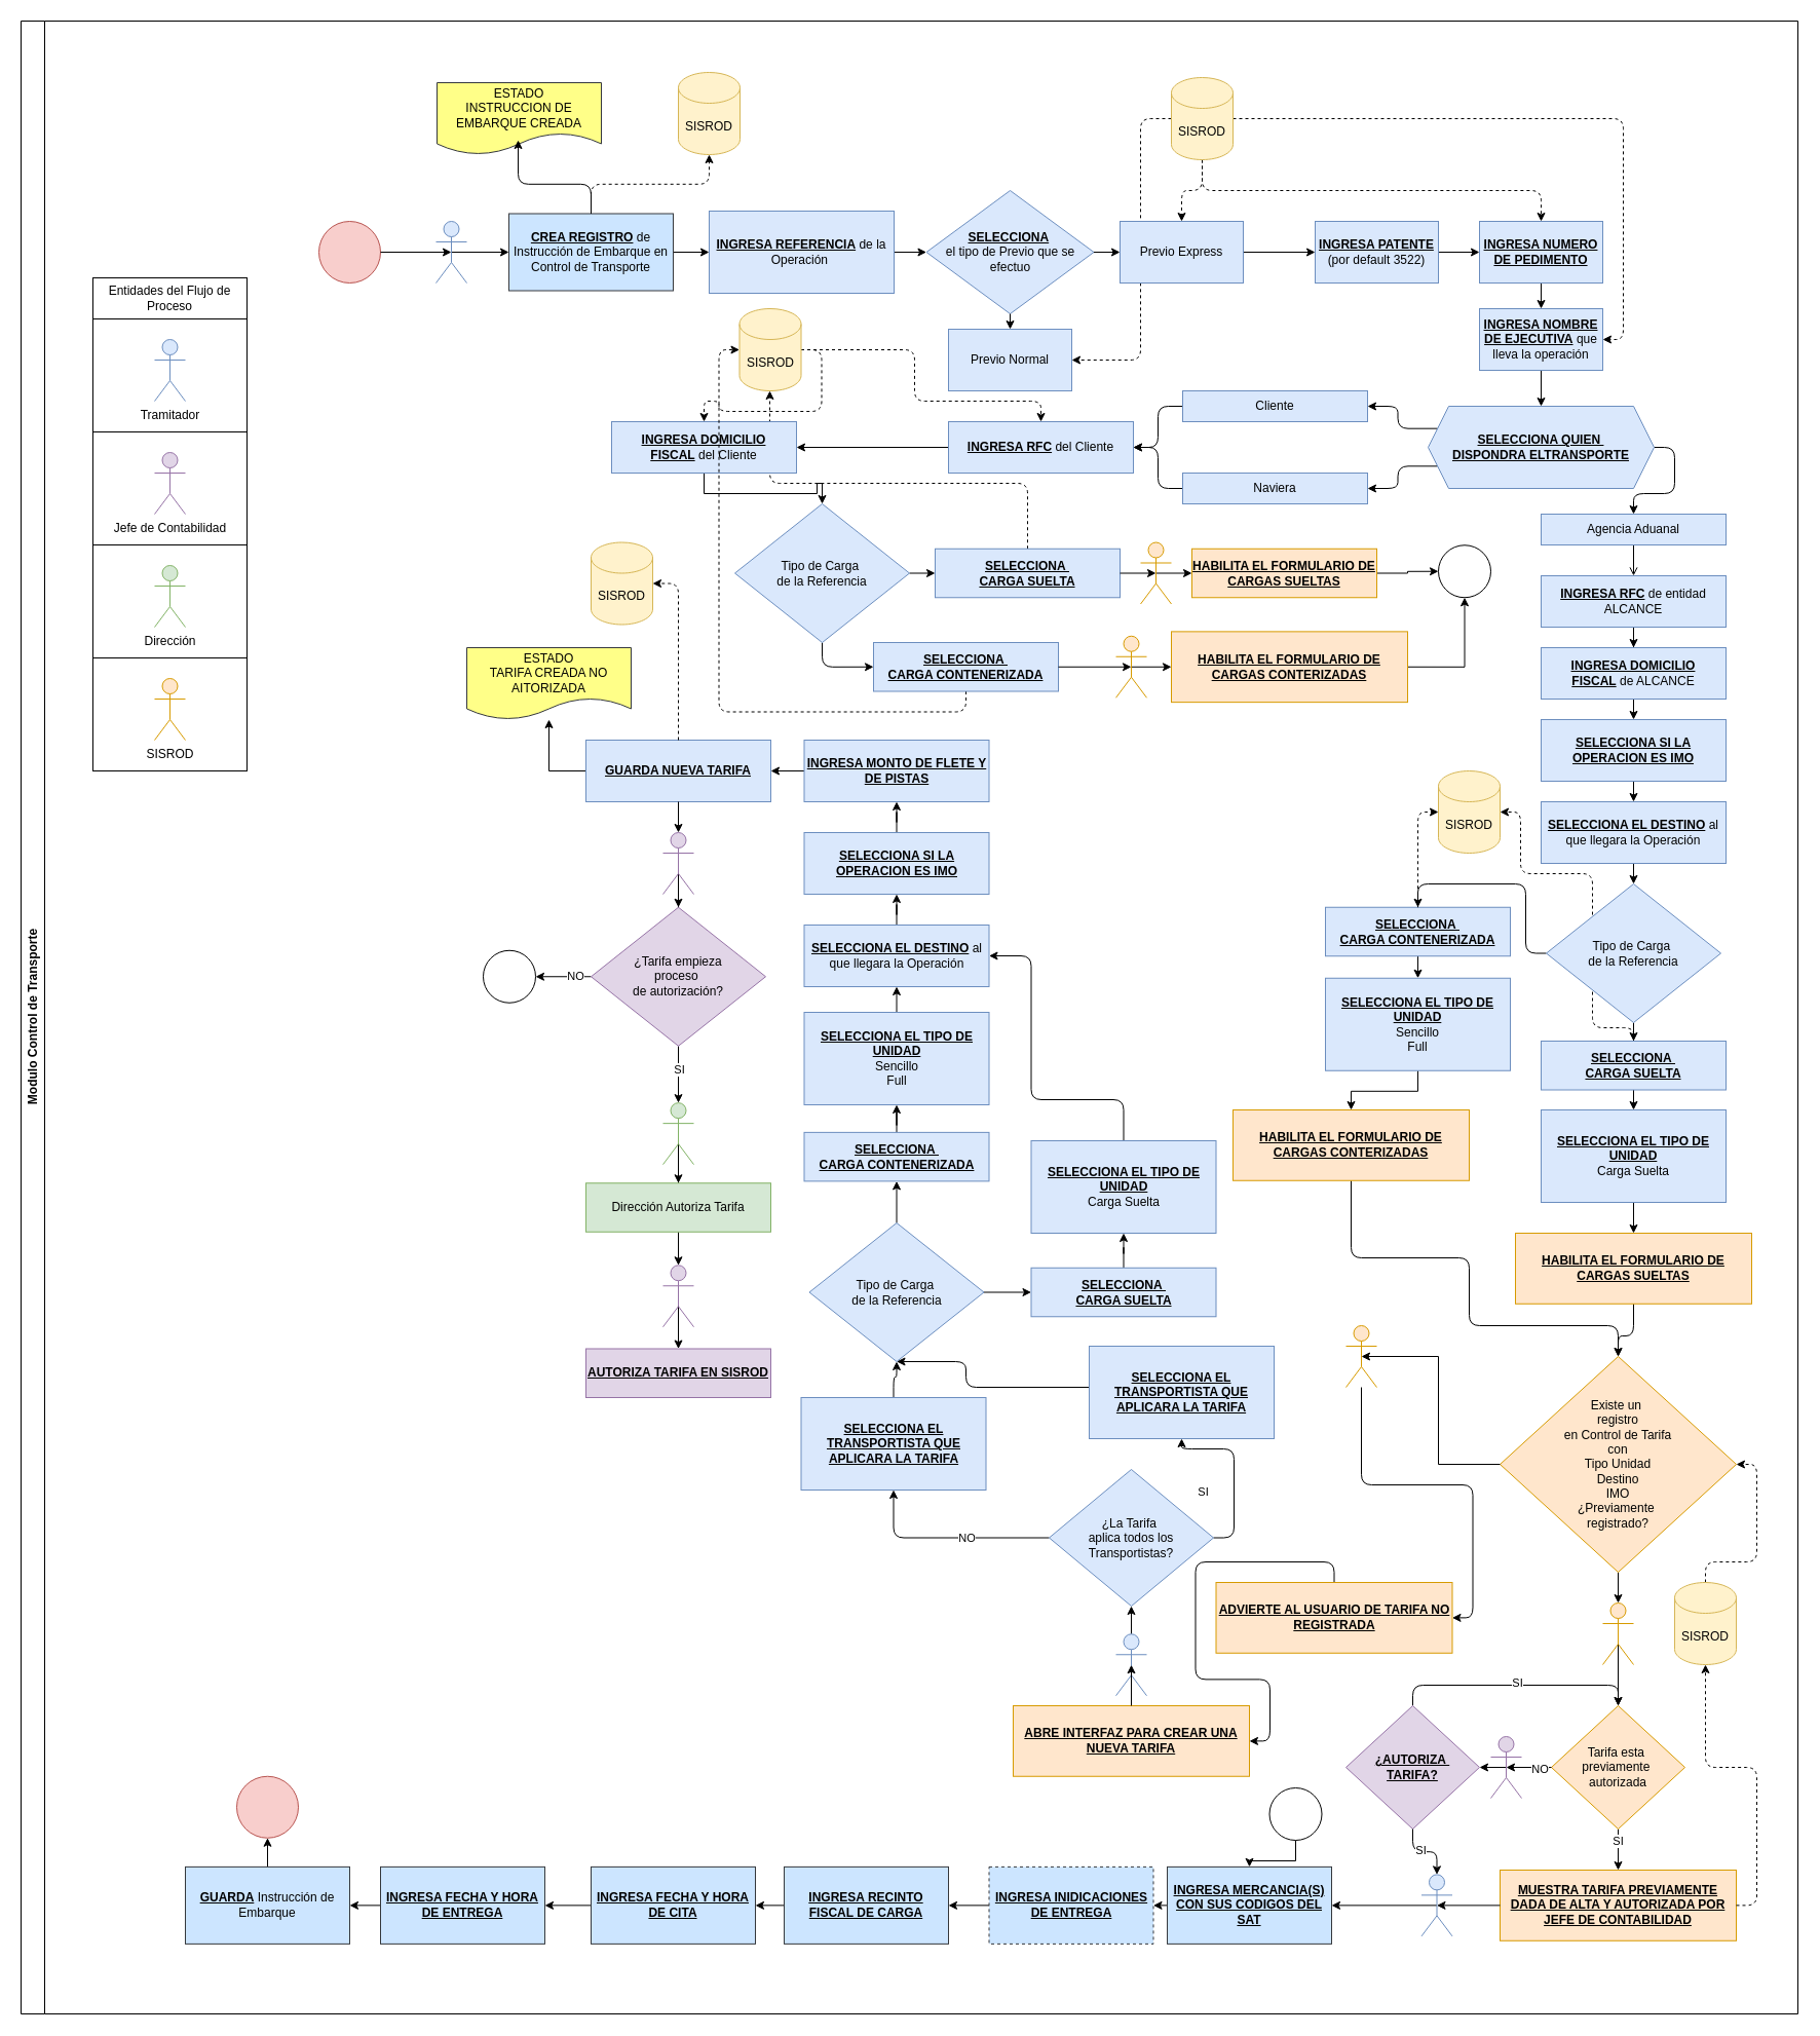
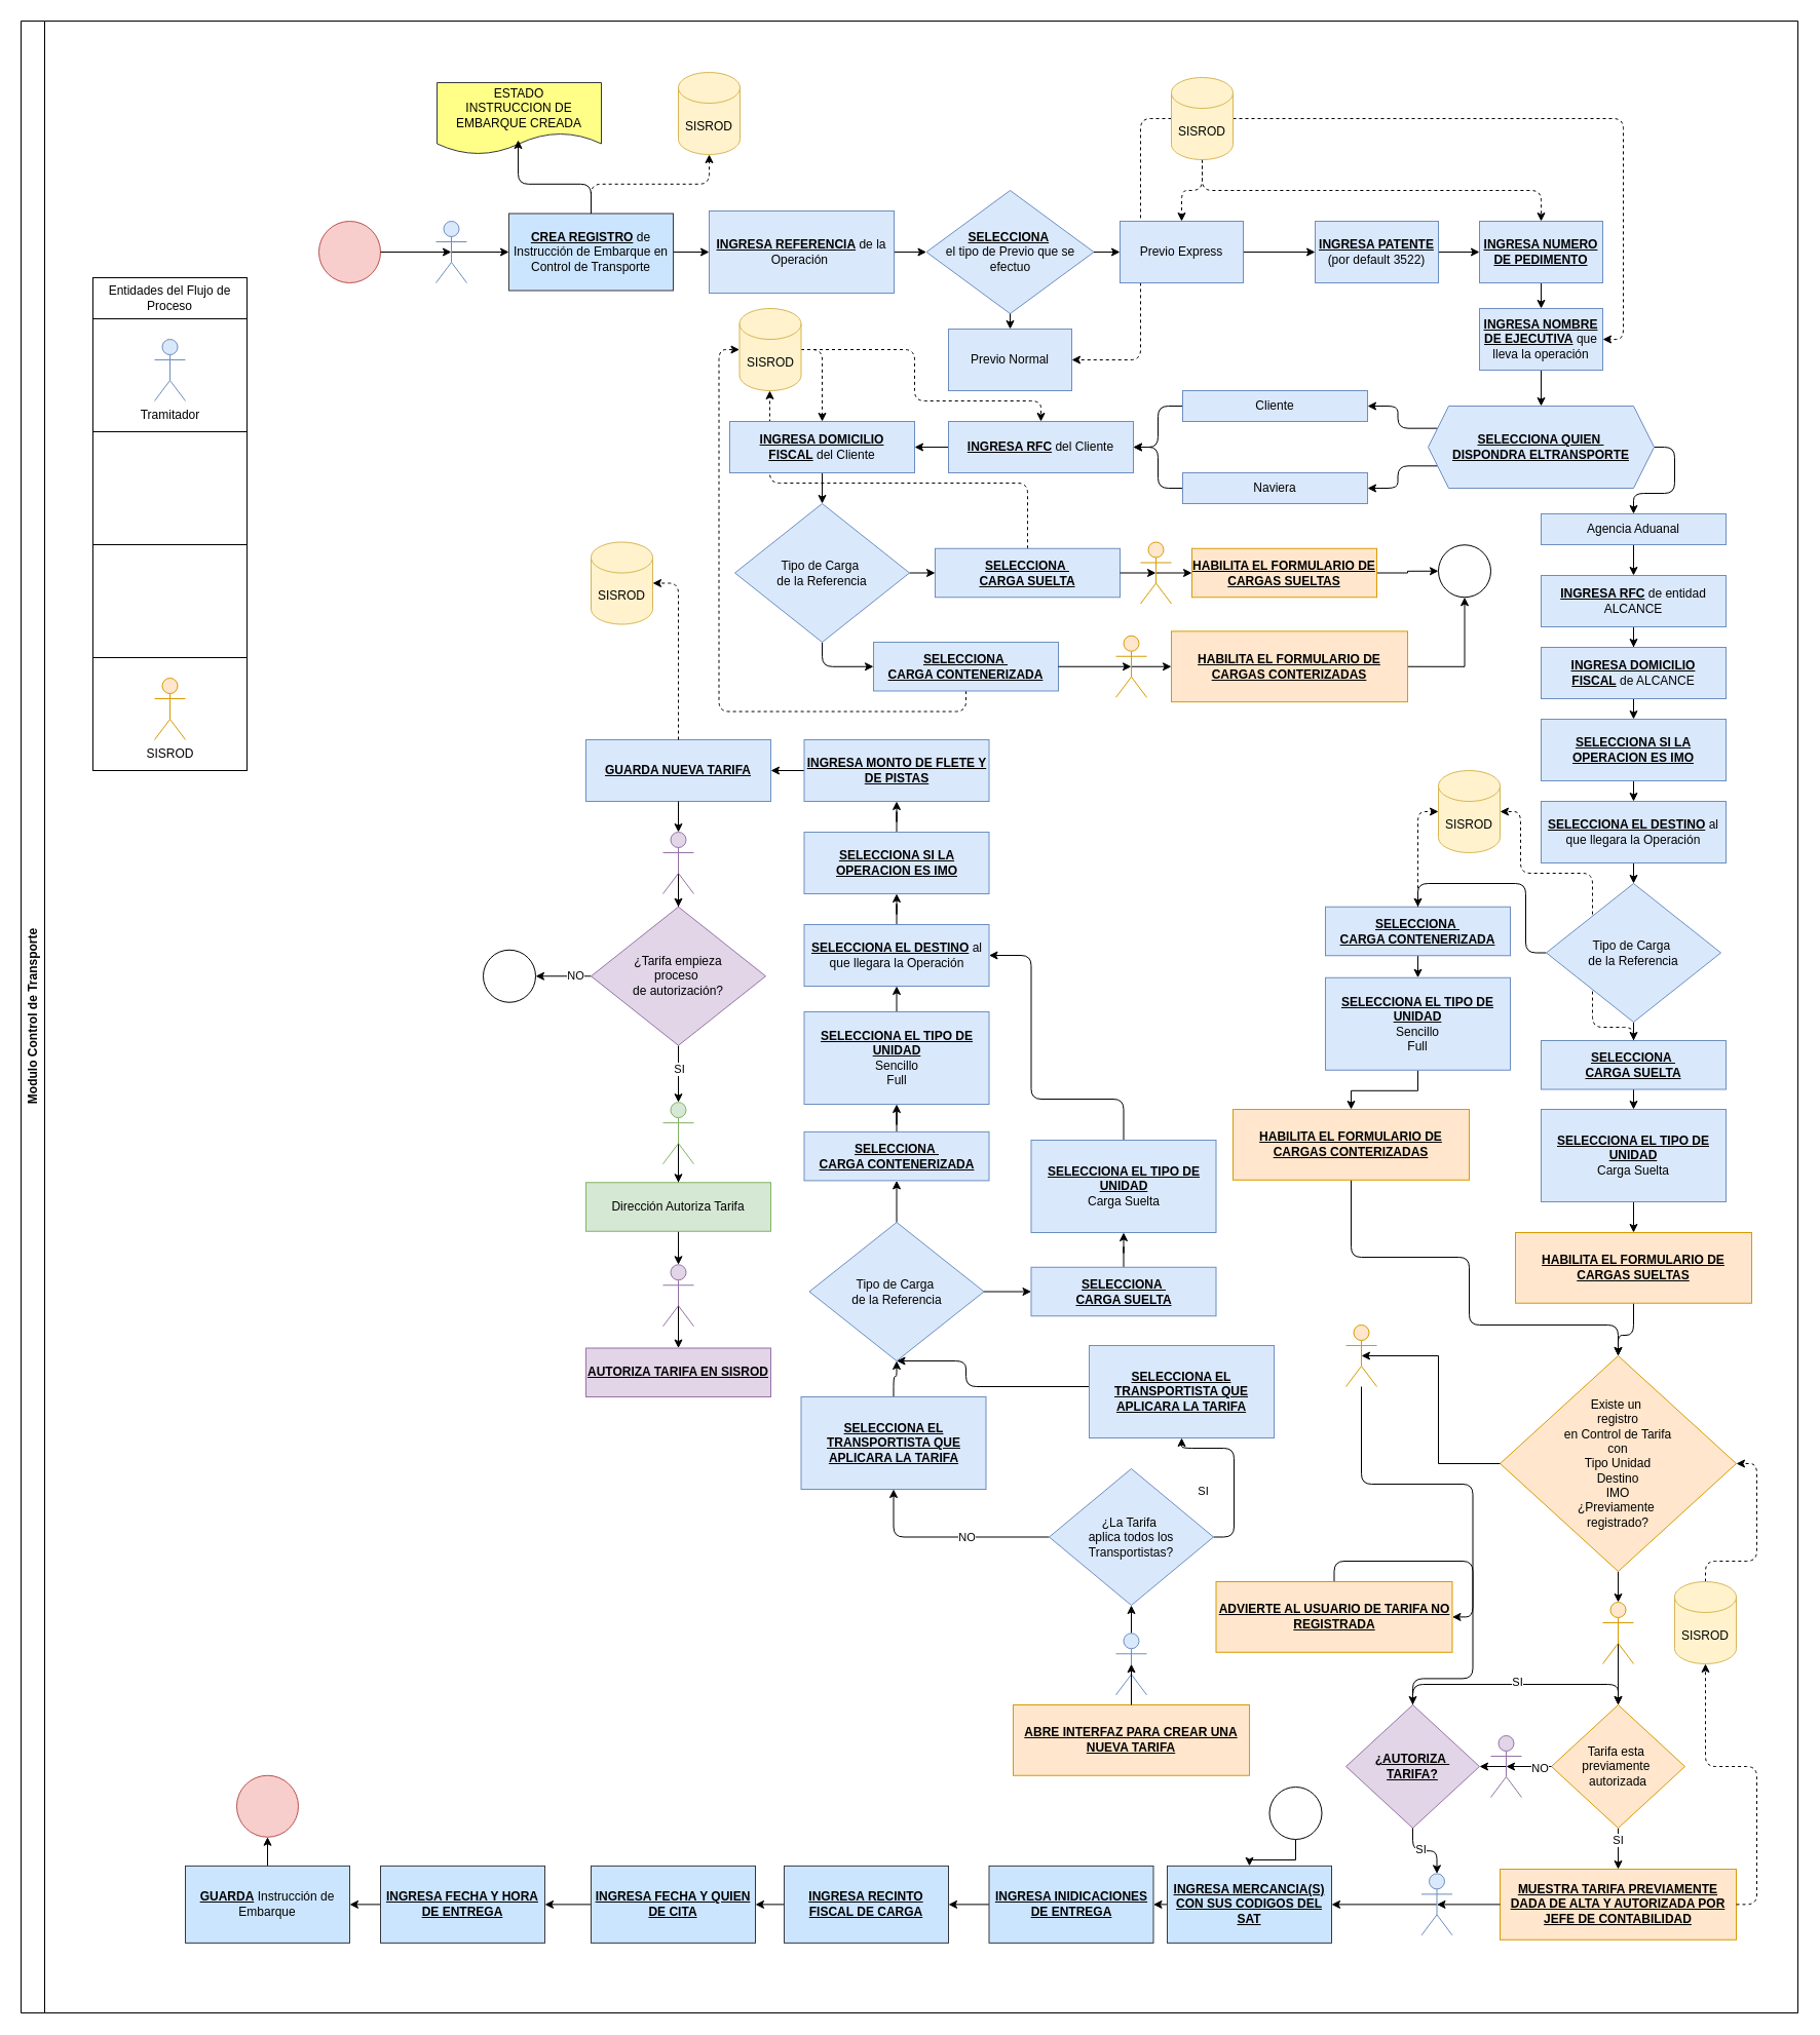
- <mxCell id="54" value="&lt;u&gt;&lt;b&gt;INGRESA DOMICILIO FISCAL&lt;/b&gt;&lt;/u&gt;&amp;nbsp;del Cliente" style="rounded=0;whiteSpace=wrap;html=1;fillColor=#dae8fc;strokeColor=#6c8ebf;" vertex="1" parent="2"><mxGeometry x="575" y="390" width="180" height="50" as="geometry" /></mxCell>
+ <mxCell id="54" value="&lt;u&gt;&lt;b&gt;INGRESA DOMICILIO FISCAL&lt;/b&gt;&lt;/u&gt;&amp;nbsp;del Cliente" style="rounded=0;whiteSpace=wrap;html=1;fillColor=#dae8fc;strokeColor=#6c8ebf;" vertex="1" parent="2"><mxGeometry x="690" y="390" width="180" height="50" as="geometry" /></mxCell>
- <mxCell id="15" value="Jefe de Contabilidad" style="shape=umlActor;verticalLabelPosition=bottom;verticalAlign=top;html=1;outlineConnect=0;fillColor=#e1d5e7;strokeColor=#9673a6;" vertex="1" parent="2"><mxGeometry x="130" y="420" width="30" height="60" as="geometry" /></mxCell>
- <mxCell id="45" style="edgeStyle=orthogonalEdgeStyle;rounded=0;orthogonalLoop=1;jettySize=auto;html=1;exitX=0.5;exitY=1;exitDx=0;exitDy=0;entryX=0.5;entryY=0;entryDx=0;entryDy=0;endArrow=open;" edge="1" parent="2" source="46" target="61"><mxGeometry relative="1" as="geometry" /></mxCell>
+ <mxCell id="45" style="edgeStyle=orthogonalEdgeStyle;rounded=0;orthogonalLoop=1;jettySize=auto;html=1;exitX=0.5;exitY=1;exitDx=0;exitDy=0;entryX=0.5;entryY=0;entryDx=0;entryDy=0;" edge="1" parent="2" source="46" target="61"><mxGeometry relative="1" as="geometry" /></mxCell>
- <mxCell id="22" value="Dirección" style="shape=umlActor;verticalLabelPosition=bottom;verticalAlign=top;html=1;outlineConnect=0;fillColor=#d5e8d4;strokeColor=#82b366;" vertex="1" parent="2"><mxGeometry x="130" y="530" width="30" height="60" as="geometry" /></mxCell>
- <mxCell id="149" value="ESTADO&lt;br&gt;TARIFA CREADA NO AITORIZADA" style="shape=document;whiteSpace=wrap;html=1;boundedLbl=1;fillColor=#ffff88;strokeColor=#36393d;" vertex="1" parent="2"><mxGeometry x="434" y="610" width="160" height="70" as="geometry" /></mxCell>
- <mxCell id="139" style="edgeStyle=orthogonalEdgeStyle;rounded=0;orthogonalLoop=1;jettySize=auto;html=1;exitX=0;exitY=0.5;exitDx=0;exitDy=0;" edge="1" parent="2" source="140" target="149"><mxGeometry relative="1" as="geometry" /></mxCell>
- <mxCell id="102" style="edgeStyle=orthogonalEdgeStyle;rounded=1;orthogonalLoop=1;jettySize=auto;html=1;exitX=0.5;exitY=0;exitDx=0;exitDy=0;entryX=1;entryY=0.5;entryDx=0;entryDy=0;curved=0;" edge="1" parent="2" source="103" target="104"><mxGeometry relative="1" as="geometry" /></mxCell>
+ <mxCell id="102" style="edgeStyle=orthogonalEdgeStyle;rounded=1;orthogonalLoop=1;jettySize=auto;html=1;exitX=0.5;exitY=0;exitDx=0;exitDy=0;curved=0;" edge="1" parent="2" source="103" target="168"><mxGeometry relative="1" as="geometry" /></mxCell>
- <mxCell id="187" value="&lt;b&gt;&lt;u&gt;INGRESA FECHA Y HORA DE CITA&lt;/u&gt;&lt;/b&gt;" style="rounded=0;whiteSpace=wrap;html=1;fillColor=#cce5ff;strokeColor=#36393d;" vertex="1" parent="2"><mxGeometry x="555" y="1796.88" width="160" height="75" as="geometry" /></mxCell>
+ <mxCell id="187" value="&lt;b&gt;&lt;u&gt;INGRESA FECHA Y QUIEN DE CITA&lt;/u&gt;&lt;/b&gt;" style="rounded=0;whiteSpace=wrap;html=1;fillColor=#cce5ff;strokeColor=#36393d;" vertex="1" parent="2"><mxGeometry x="555" y="1796.88" width="160" height="75" as="geometry" /></mxCell>
- <mxCell id="183" value="&lt;b&gt;&lt;u&gt;INGRESA INIDICACIONES DE ENTREGA&lt;/u&gt;&lt;/b&gt;" style="rounded=0;whiteSpace=wrap;html=1;fillColor=#cce5ff;strokeColor=#36393d;dashed=1;" vertex="1" parent="2"><mxGeometry x="942.5" y="1796.88" width="160" height="75" as="geometry" /></mxCell>
+ <mxCell id="183" value="&lt;b&gt;&lt;u&gt;INGRESA INIDICACIONES DE ENTREGA&lt;/u&gt;&lt;/b&gt;" style="rounded=0;whiteSpace=wrap;html=1;fillColor=#cce5ff;strokeColor=#36393d;" vertex="1" parent="2"><mxGeometry x="942.5" y="1796.88" width="160" height="75" as="geometry" /></mxCell>
